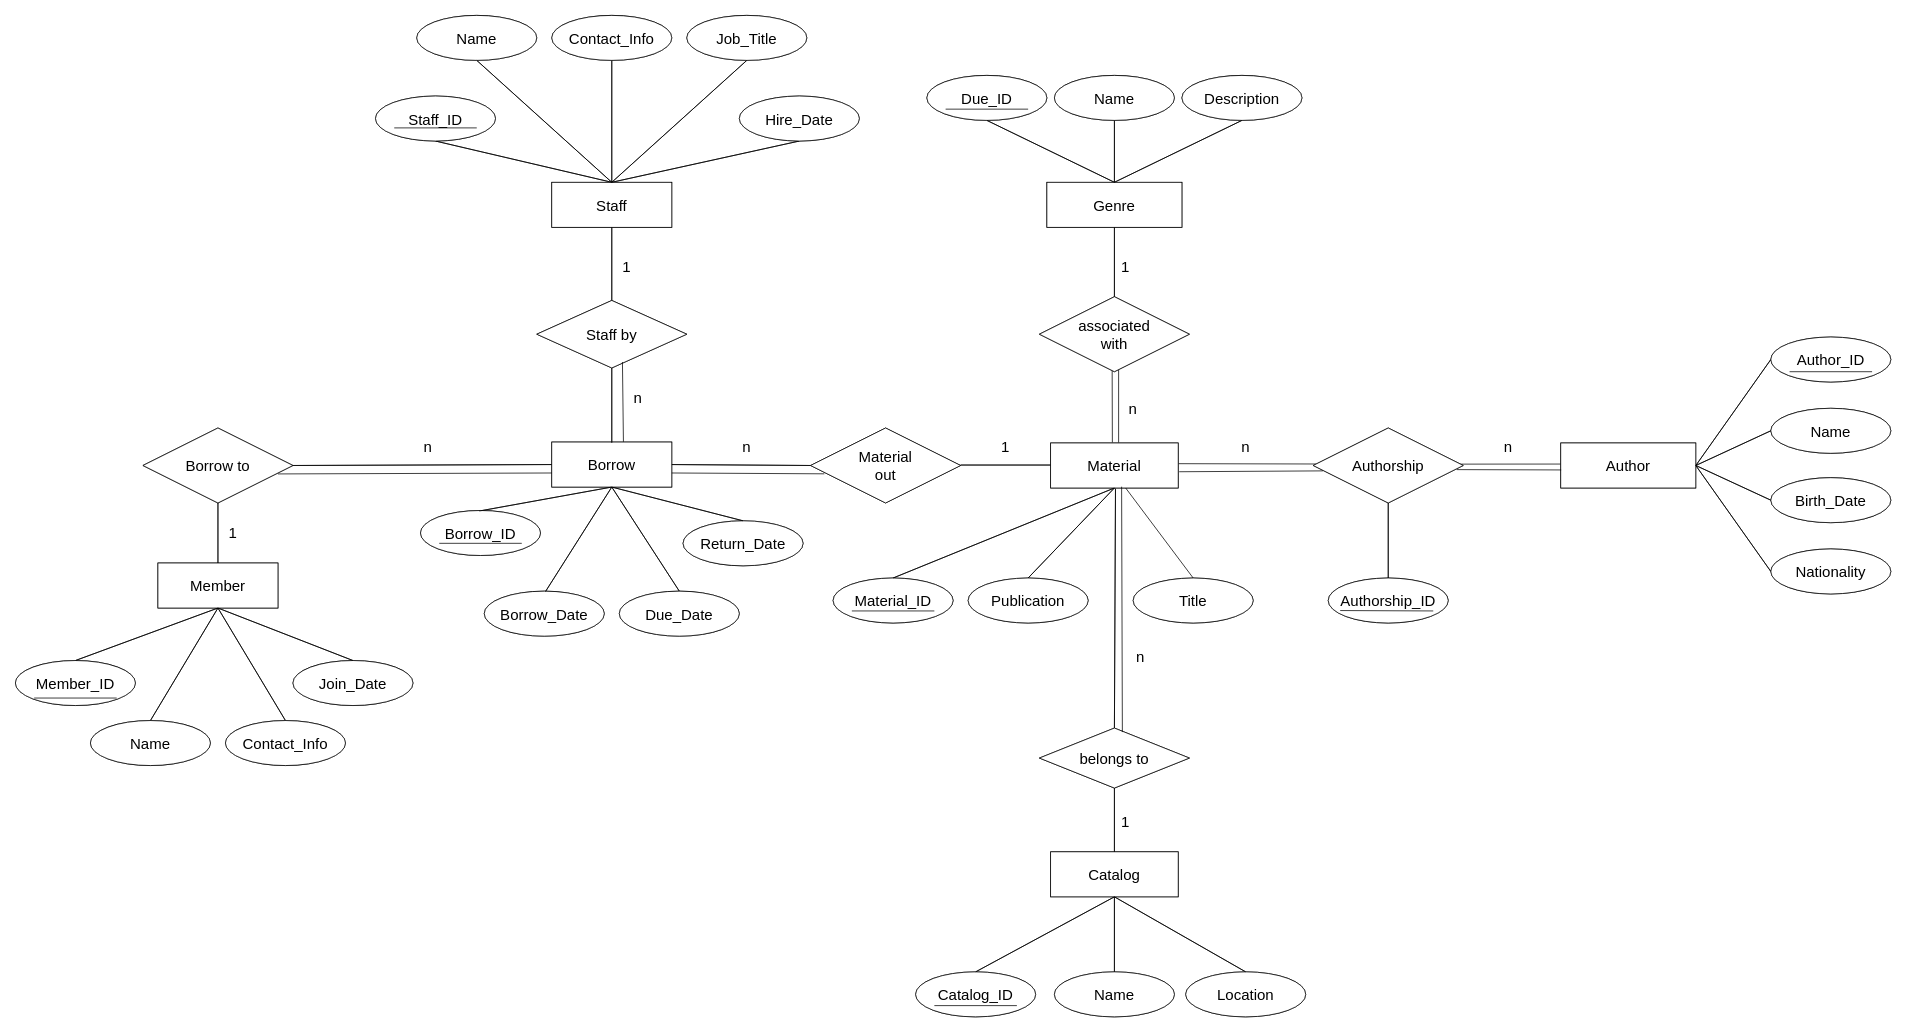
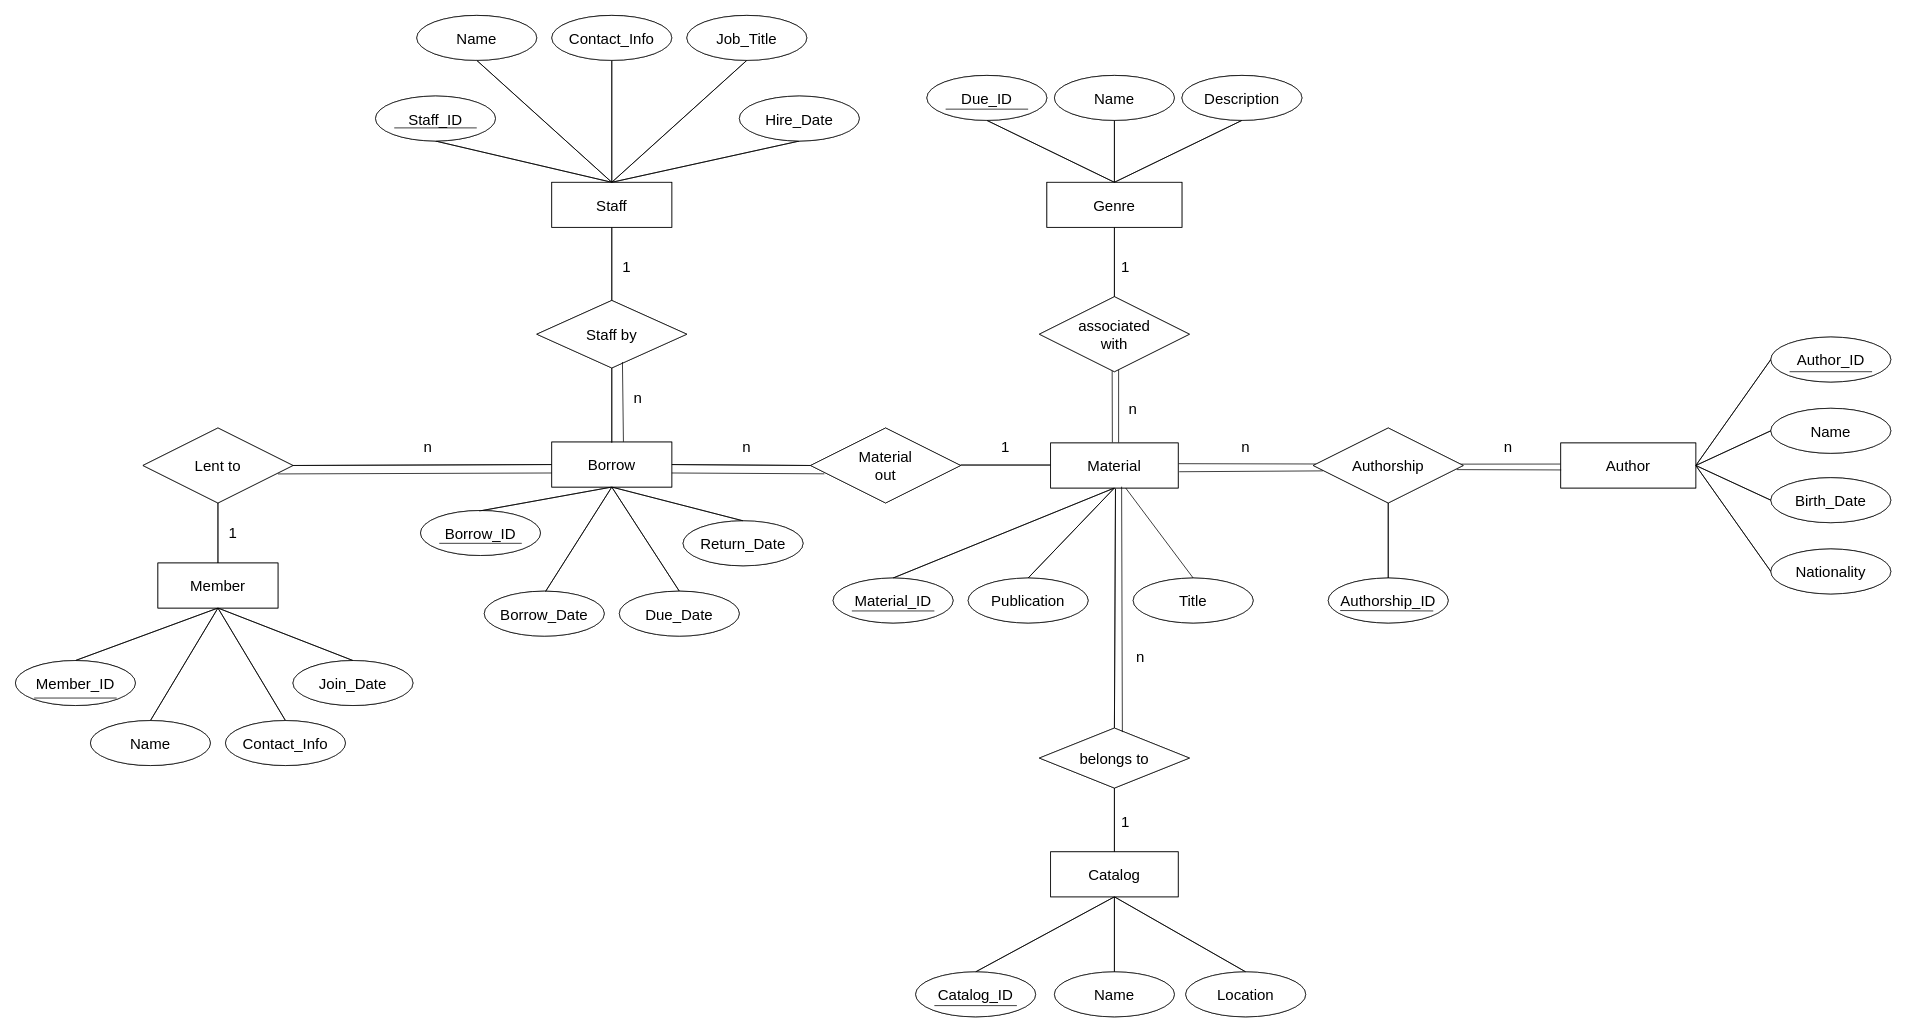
- <mxCell id="138" value="Borrow to" style="text;html=1;align=center;verticalAlign=middle;whiteSpace=wrap;rounded=0;fontSize=20;" vertex="1" parent="1"><mxGeometry x="210" y="597.5" width="160" height="45" as="geometry" /></mxCell>
+ <mxCell id="138" value="Lent to" style="text;html=1;align=center;verticalAlign=middle;whiteSpace=wrap;rounded=0;fontSize=20;" vertex="1" parent="1"><mxGeometry x="210" y="597.5" width="160" height="45" as="geometry" /></mxCell>
